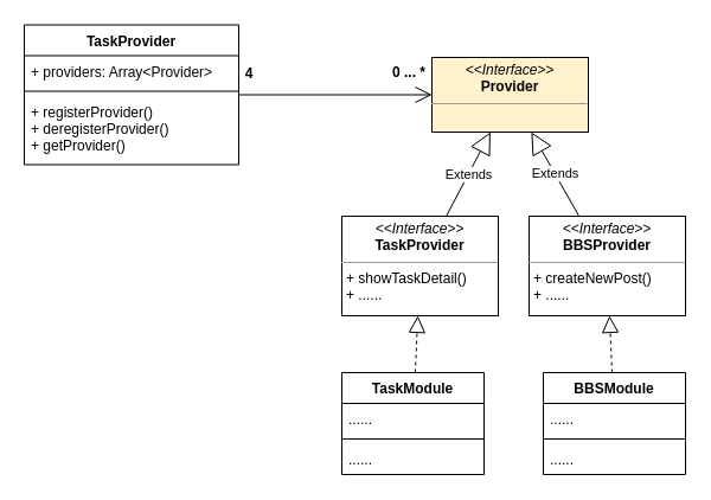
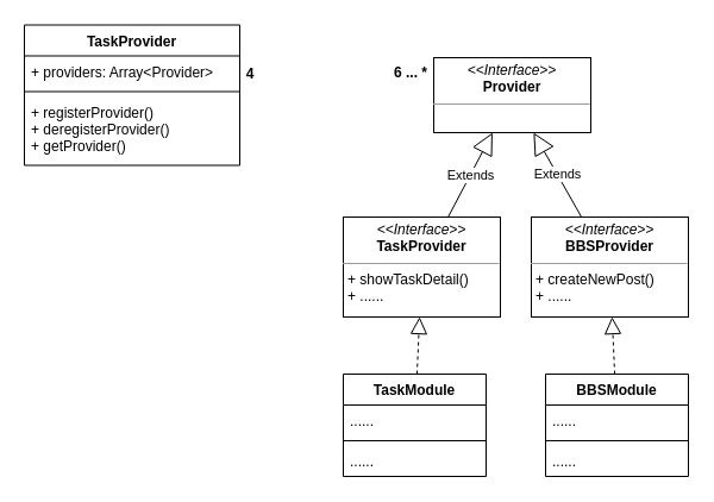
- <mxCell id="10" value="0 ... *" style="text;align=center;fontStyle=1;verticalAlign=middle;spacingLeft=3;spacingRight=3;strokeColor=none;rotatable=0;points=[[0,0.5],[1,0.5]];portConstraint=eastwest;" vertex="1" parent="1"><mxGeometry x="305" y="46.5" width="80" height="26" as="geometry" /></mxCell>
+ <mxCell id="10" value="6 ... *" style="text;align=center;fontStyle=1;verticalAlign=middle;spacingLeft=3;spacingRight=3;strokeColor=none;rotatable=0;points=[[0,0.5],[1,0.5]];portConstraint=eastwest;" vertex="1" parent="1"><mxGeometry x="305" y="46.5" width="80" height="26" as="geometry" /></mxCell>
- <mxCell id="9" value="" style="endArrow=open;endFill=1;endSize=12;html=1;rounded=0;" edge="1" parent="1" source="5" target="4"><mxGeometry width="160" relative="1" as="geometry"><mxPoint x="199" y="138" as="sourcePoint" /><mxPoint x="359" y="138" as="targetPoint" /></mxGeometry></mxCell>
- <mxCell id="4" value="&lt;p style=&quot;margin: 0px ; margin-top: 4px ; text-align: center&quot;&gt;&lt;i&gt;&amp;lt;&amp;lt;Interface&amp;gt;&amp;gt;&lt;/i&gt;&lt;br&gt;&lt;b&gt;Provider&lt;/b&gt;&lt;/p&gt;&lt;hr size=&quot;1&quot;&gt;&lt;p style=&quot;margin: 0px ; margin-left: 4px&quot;&gt;&lt;br&gt;&lt;/p&gt;" style="verticalAlign=top;align=left;overflow=fill;fontSize=12;fontFamily=Helvetica;html=1;fillColor=#fff2cc;" vertex="1" parent="1"><mxGeometry x="364" y="48" width="132" height="63" as="geometry" /></mxCell>
+ <mxCell id="4" value="&lt;p style=&quot;margin: 0px ; margin-top: 4px ; text-align: center&quot;&gt;&lt;i&gt;&amp;lt;&amp;lt;Interface&amp;gt;&amp;gt;&lt;/i&gt;&lt;br&gt;&lt;b&gt;Provider&lt;/b&gt;&lt;/p&gt;&lt;hr size=&quot;1&quot;&gt;&lt;p style=&quot;margin: 0px ; margin-left: 4px&quot;&gt;&lt;br&gt;&lt;/p&gt;" style="verticalAlign=top;align=left;overflow=fill;fontSize=12;fontFamily=Helvetica;html=1;" vertex="1" parent="1"><mxGeometry x="364" y="48" width="132" height="63" as="geometry" /></mxCell>
